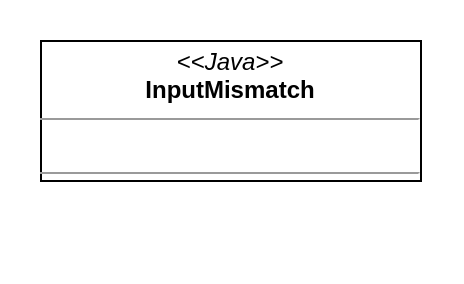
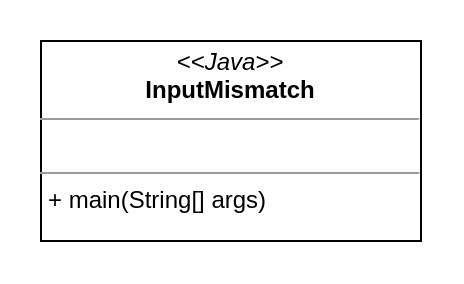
- <mxCell id="2" value="&lt;p style=&quot;margin: 0px ; margin-top: 4px ; text-align: center&quot;&gt;&lt;i&gt;&amp;lt;&amp;lt;Java&amp;gt;&amp;gt;&lt;/i&gt;&lt;br&gt;&lt;b&gt;InputMismatch&lt;/b&gt;&lt;/p&gt;&lt;hr size=&quot;1&quot;&gt;&lt;p style=&quot;margin: 0px ; margin-left: 4px&quot;&gt;&lt;br&gt;&lt;/p&gt;&lt;hr size=&quot;1&quot;&gt;&lt;p style=&quot;margin: 0px ; margin-left: 4px&quot;&gt;+ main(String[] args)&lt;/p&gt;" style="verticalAlign=top;align=left;overflow=fill;fontSize=12;fontFamily=Helvetica;html=1;" vertex="1" parent="1"><mxGeometry x="20" y="20" width="190" height="70" as="geometry" /></mxCell>
+ <mxCell id="2" value="&lt;p style=&quot;margin: 0px ; margin-top: 4px ; text-align: center&quot;&gt;&lt;i&gt;&amp;lt;&amp;lt;Java&amp;gt;&amp;gt;&lt;/i&gt;&lt;br&gt;&lt;b&gt;InputMismatch&lt;/b&gt;&lt;/p&gt;&lt;hr size=&quot;1&quot;&gt;&lt;p style=&quot;margin: 0px ; margin-left: 4px&quot;&gt;&lt;br&gt;&lt;/p&gt;&lt;hr size=&quot;1&quot;&gt;&lt;p style=&quot;margin: 0px ; margin-left: 4px&quot;&gt;+ main(String[] args)&lt;/p&gt;" style="verticalAlign=top;align=left;overflow=fill;fontSize=12;fontFamily=Helvetica;html=1;" vertex="1" parent="1"><mxGeometry x="20" y="20" width="190" height="100" as="geometry" /></mxCell>
